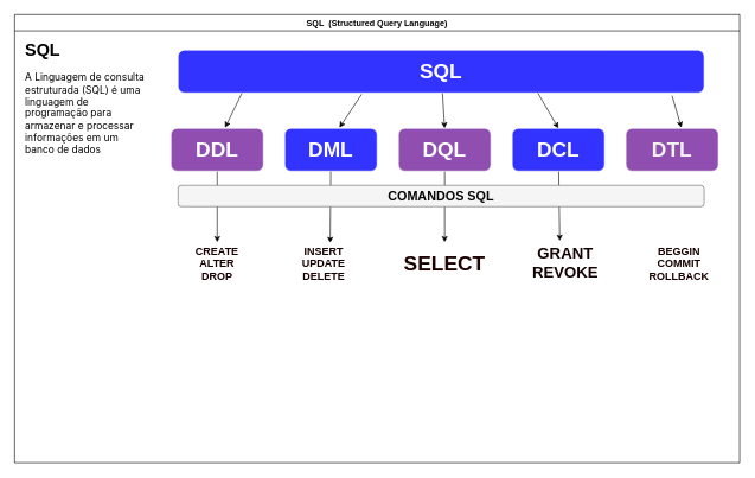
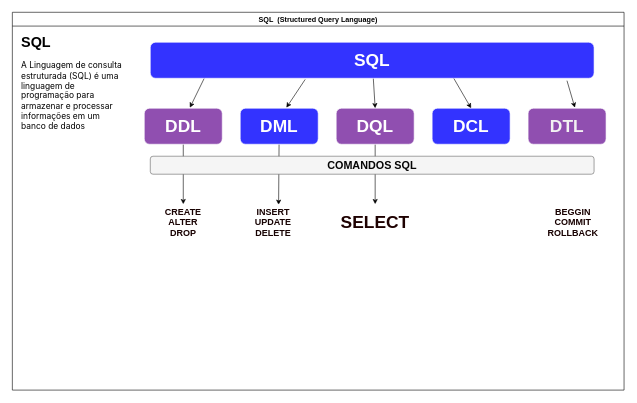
- <mxCell id="16" style="edgeStyle=none;html=1;entryX=0.438;entryY=-0.033;entryDx=0;entryDy=0;entryPerimeter=0;fontSize=22;" edge="1" parent="2" source="17" target="21"><mxGeometry relative="1" as="geometry" /></mxCell>
- <mxCell id="21" value="&lt;b style=&quot;font-size: 22px;&quot;&gt;&lt;font style=&quot;font-size: 22px;&quot;&gt;&lt;font color=&quot;#130101&quot;&gt;GRANT&lt;br&gt;REVOKE&lt;/font&gt;&lt;br&gt;&lt;/font&gt;&lt;/b&gt;" style="rounded=1;whiteSpace=wrap;html=1;fillColor=#FFFFFF;strokeColor=#FFFFFF;" parent="2" vertex="1"><mxGeometry x="710" y="320" width="130" height="60" as="geometry" /></mxCell>
